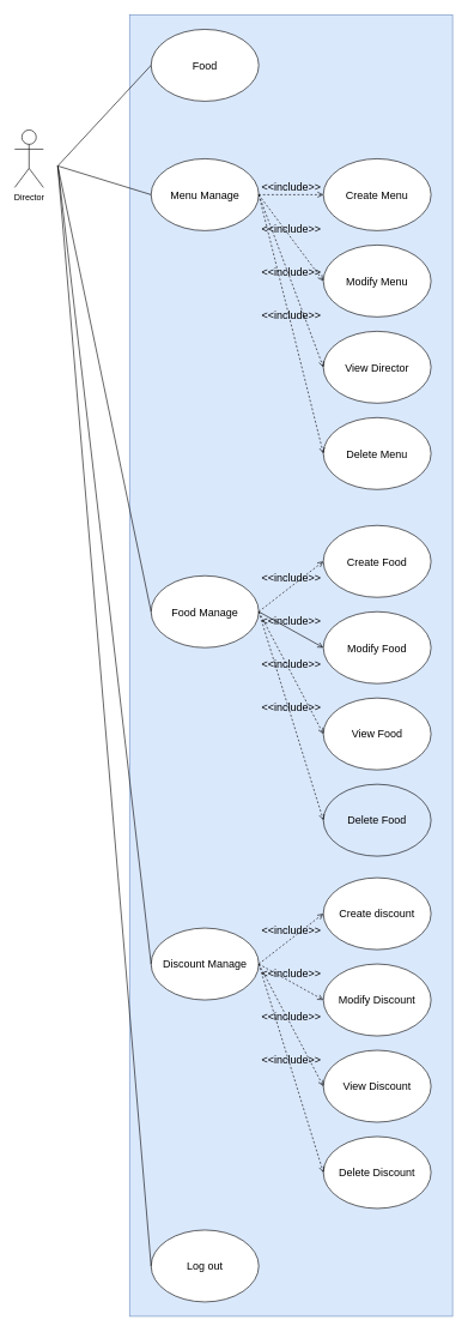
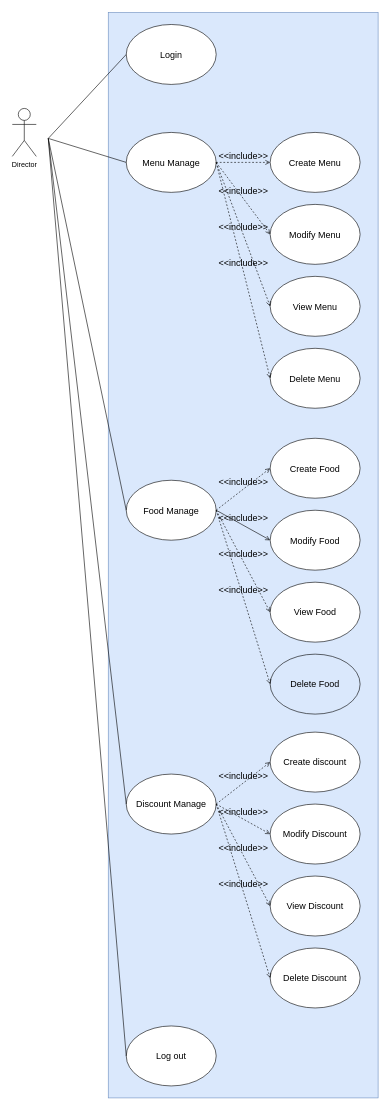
- <mxCell id="4" value="Food" style="ellipse;whiteSpace=wrap;html=1;fontSize=15;" vertex="1" parent="1"><mxGeometry x="210" y="40" width="150" height="100" as="geometry" /></mxCell>
+ <mxCell id="4" value="Login" style="ellipse;whiteSpace=wrap;html=1;fontSize=15;" vertex="1" parent="1"><mxGeometry x="210" y="40" width="150" height="100" as="geometry" /></mxCell>
- <mxCell id="8" value="View Director" style="ellipse;whiteSpace=wrap;html=1;fontSize=15;" vertex="1" parent="1"><mxGeometry x="450" y="460" width="150" height="100" as="geometry" /></mxCell>
+ <mxCell id="8" value="View Menu" style="ellipse;whiteSpace=wrap;html=1;fontSize=15;" vertex="1" parent="1"><mxGeometry x="450" y="460" width="150" height="100" as="geometry" /></mxCell>
